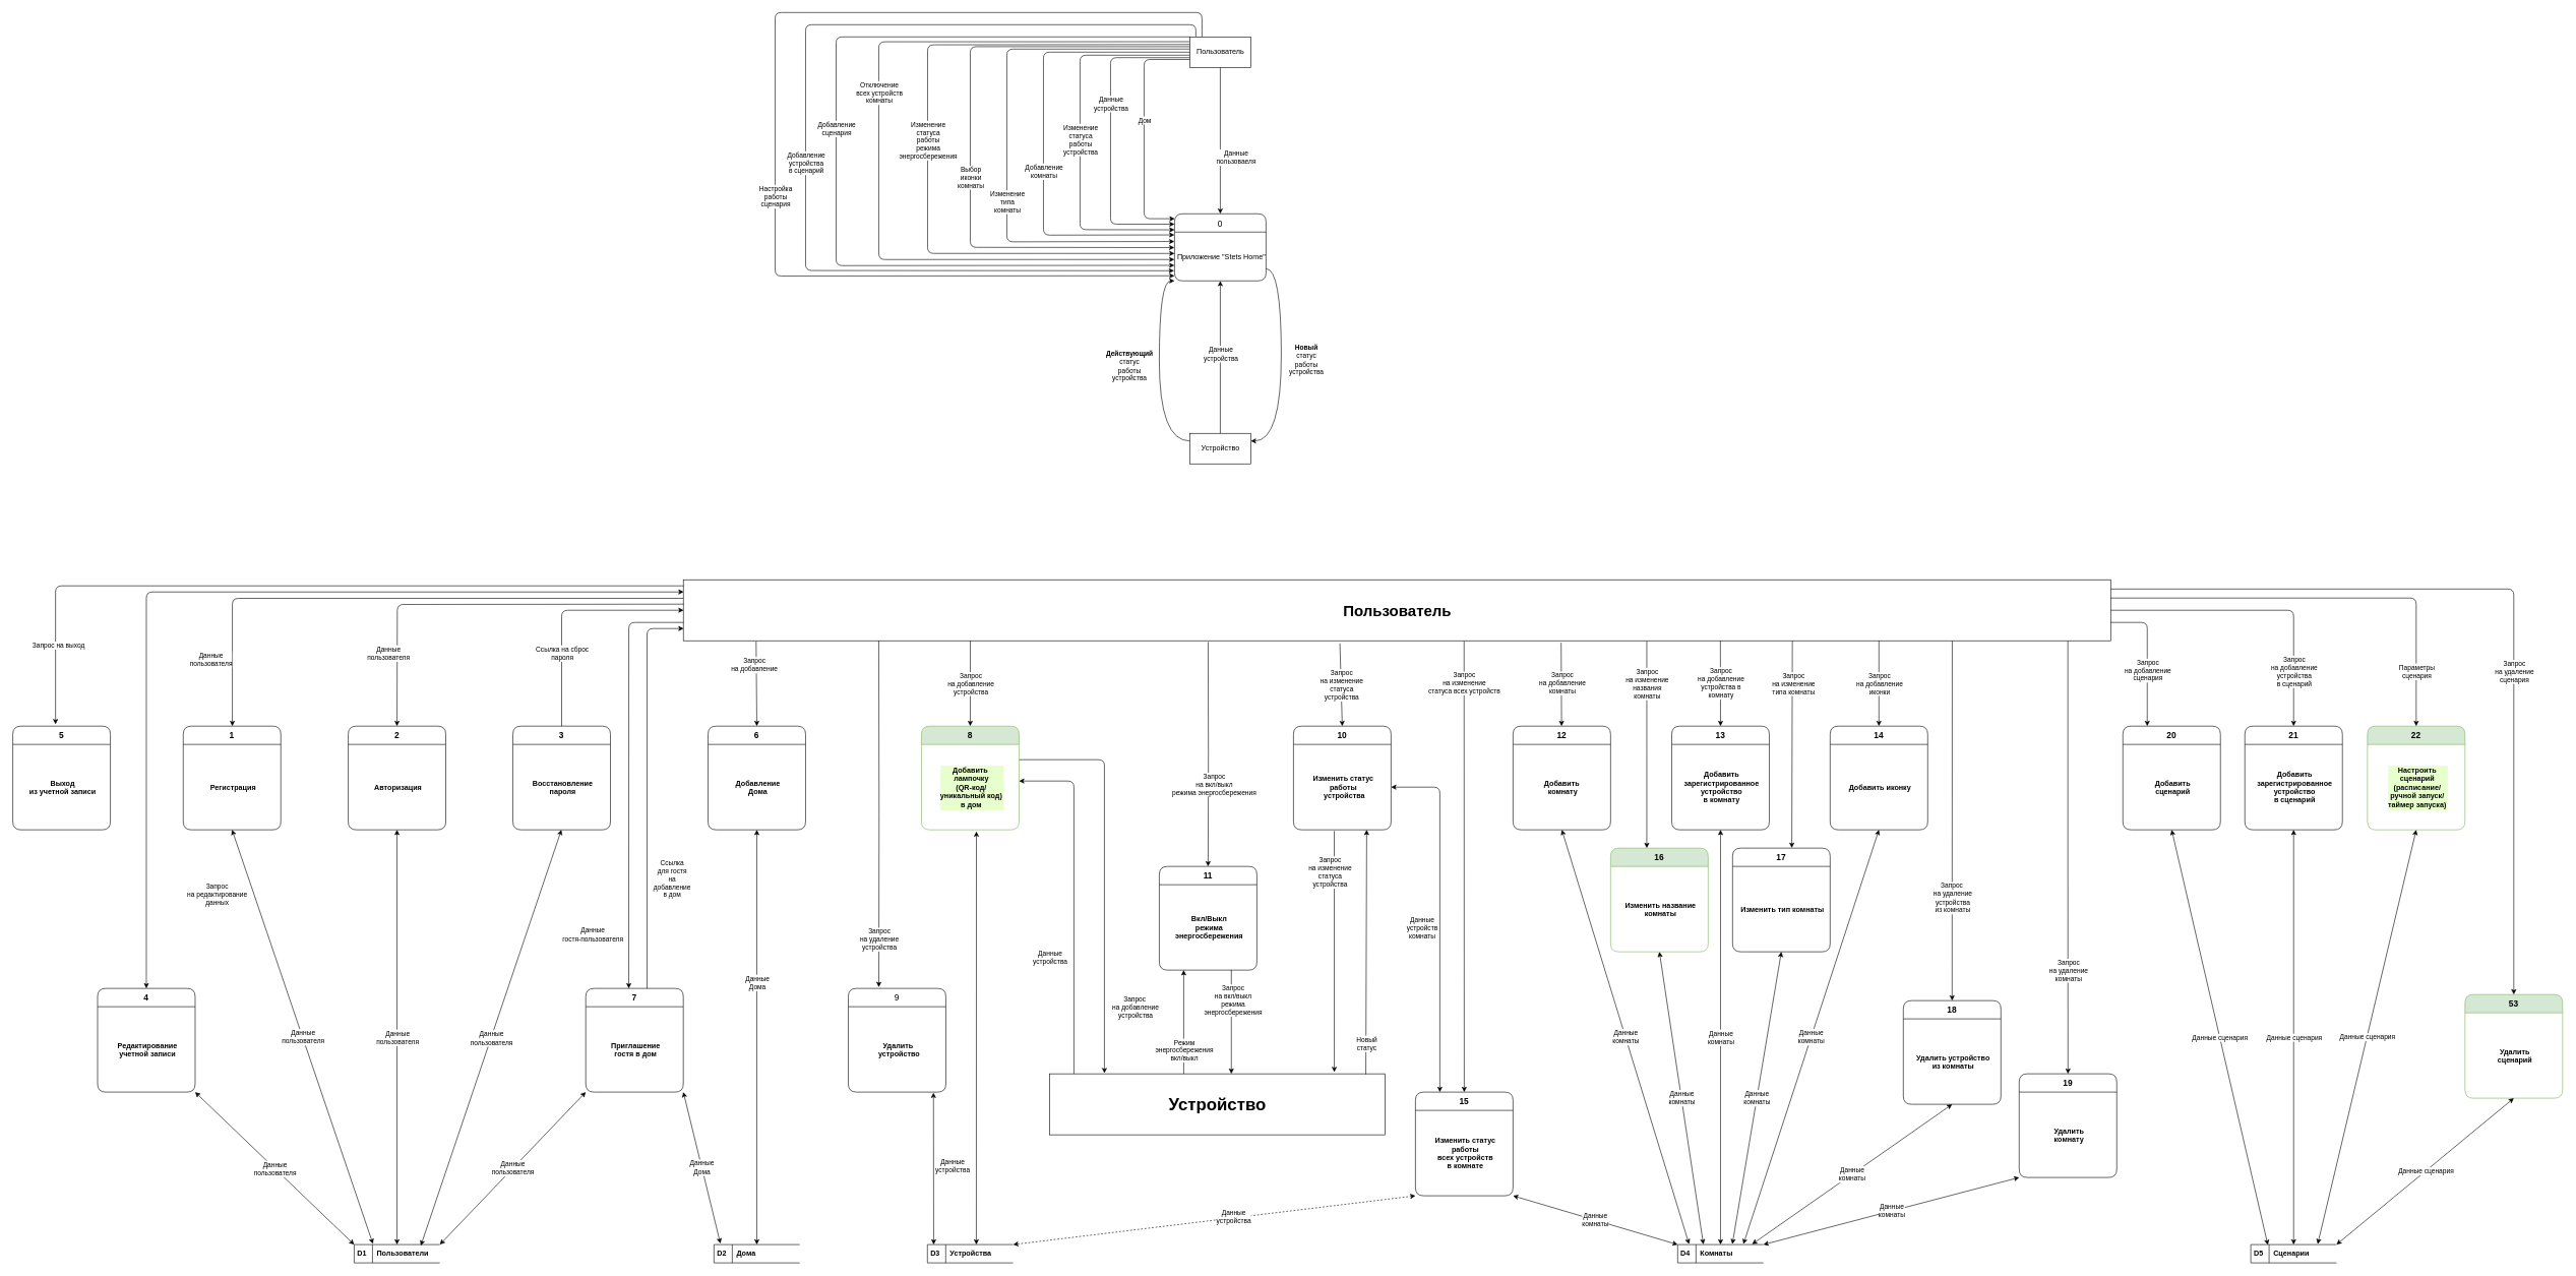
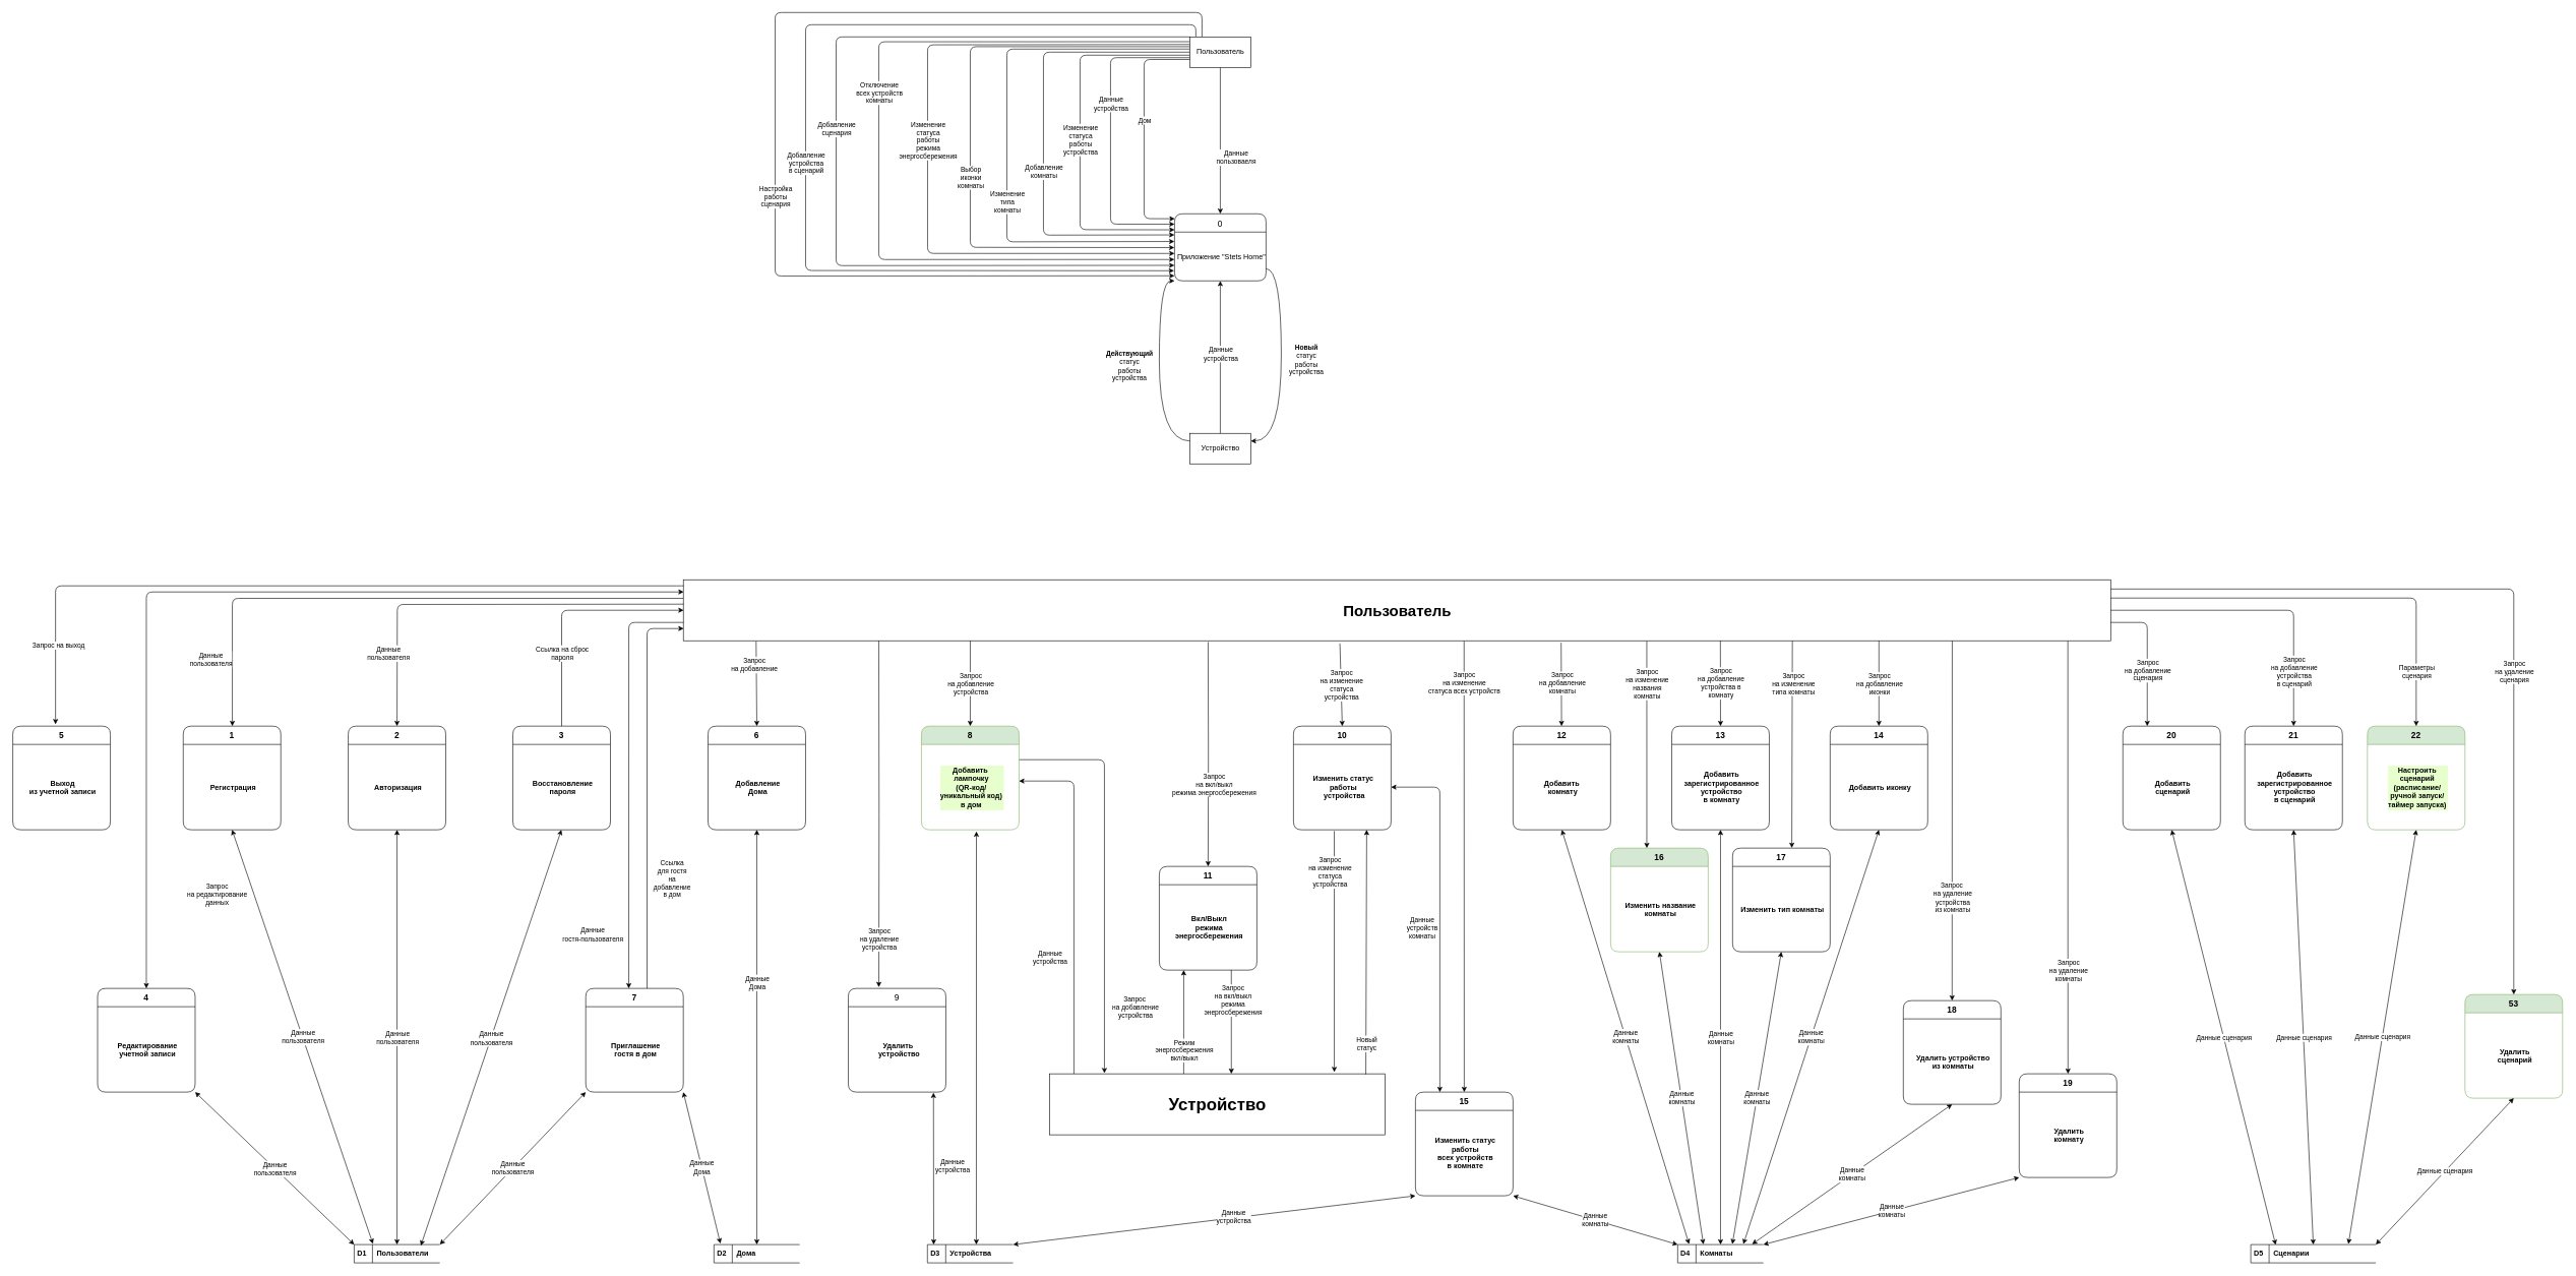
- <mxCell id="156" value="" style="endArrow=classic;html=1;rounded=0;startArrow=classic;startFill=1;exitX=0;exitY=1;exitDx=0;exitDy=0;entryX=1;entryY=0;entryDx=0;entryDy=0;dashed=1;" parent="1" source="68" target="128" edge="1"><mxGeometry relative="1" as="geometry"><mxPoint x="1540" y="1801" as="sourcePoint" /><mxPoint x="1710" y="2010" as="targetPoint" /></mxGeometry></mxCell>
+ <mxCell id="156" value="" style="endArrow=classic;html=1;rounded=0;startArrow=classic;startFill=1;exitX=0;exitY=1;exitDx=0;exitDy=0;entryX=1;entryY=0;entryDx=0;entryDy=0;" parent="1" source="68" target="128" edge="1"><mxGeometry relative="1" as="geometry"><mxPoint x="1540" y="1801" as="sourcePoint" /><mxPoint x="1710" y="2010" as="targetPoint" /></mxGeometry></mxCell>
- <mxCell id="64" value="D5&amp;nbsp; &amp;nbsp; &amp;nbsp;Сценарии" style="html=1;dashed=0;whitespace=wrap;shape=mxgraph.dfd.dataStoreID;align=left;spacingLeft=3;points=[[0,0],[0.5,0],[1,0],[0,0.5],[1,0.5],[0,1],[0.5,1],[1,1]];fontStyle=1" parent="1" vertex="1"><mxGeometry x="3689.75" y="2040" width="140.5" height="30" as="geometry" /></mxCell>
+ <mxCell id="64" value="D5&amp;nbsp; &amp;nbsp; &amp;nbsp;Сценарии" style="html=1;dashed=0;whitespace=wrap;shape=mxgraph.dfd.dataStoreID;align=left;spacingLeft=3;points=[[0,0],[0.5,0],[1,0],[0,0.5],[1,0.5],[0,1],[0.5,1],[1,1]];fontStyle=1" parent="1" vertex="1"><mxGeometry x="3689.75" y="2040" width="205" height="30" as="geometry" /></mxCell>
